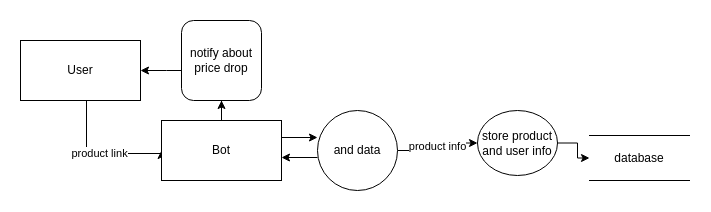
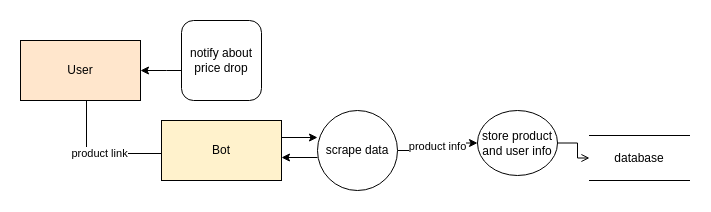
- <mxCell id="3" value="User" style="rounded=0;whiteSpace=wrap;html=1;" vertex="1" parent="1"><mxGeometry x="20" y="40" width="120" height="60" as="geometry" /></mxCell>
+ <mxCell id="3" value="User" style="rounded=0;whiteSpace=wrap;html=1;fillColor=#ffe6cc;" vertex="1" parent="1"><mxGeometry x="20" y="40" width="120" height="60" as="geometry" /></mxCell>
- <mxCell id="11" value="" style="edgeStyle=orthogonalEdgeStyle;rounded=0;orthogonalLoop=1;jettySize=auto;html=1;" edge="1" parent="1" source="12" target="14"><mxGeometry relative="1" as="geometry" /></mxCell>
- <mxCell id="12" value="Bot" style="rounded=0;whiteSpace=wrap;html=1;" vertex="1" parent="1"><mxGeometry x="161" y="120" width="120" height="60" as="geometry" /></mxCell>
+ <mxCell id="12" value="Bot" style="rounded=0;whiteSpace=wrap;html=1;fillColor=#fff2cc;" vertex="1" parent="1"><mxGeometry x="161" y="120" width="120" height="60" as="geometry" /></mxCell>
- <mxCell id="6" value="and data" style="ellipse;whiteSpace=wrap;html=1;rounded=0;" vertex="1" parent="1"><mxGeometry x="317" y="110" width="80" height="80" as="geometry" /></mxCell>
+ <mxCell id="6" value="scrape data" style="ellipse;whiteSpace=wrap;html=1;rounded=0;" vertex="1" parent="1"><mxGeometry x="317" y="110" width="80" height="80" as="geometry" /></mxCell>
- <mxCell id="2" value="product link" style="edgeStyle=orthogonalEdgeStyle;rounded=0;orthogonalLoop=1;jettySize=auto;html=1;entryX=0;entryY=0.5;entryDx=0;entryDy=0;" edge="1" parent="1" source="3" target="12"><mxGeometry relative="1" as="geometry"><mxPoint x="62.2" y="153.24" as="targetPoint" /><Array as="points"><mxPoint x="86" y="153" /><mxPoint x="161" y="153" /></Array></mxGeometry></mxCell>
+ <mxCell id="2" value="product link" style="edgeStyle=orthogonalEdgeStyle;rounded=0;orthogonalLoop=1;jettySize=auto;html=1;entryX=0;entryY=0.5;entryDx=0;entryDy=0;endArrow=none;" edge="1" parent="1" source="3" target="12"><mxGeometry relative="1" as="geometry"><mxPoint x="62.2" y="153.24" as="targetPoint" /><Array as="points"><mxPoint x="86" y="153" /><mxPoint x="161" y="153" /></Array></mxGeometry></mxCell>
- <mxCell id="7" value="" style="edgeStyle=orthogonalEdgeStyle;rounded=0;orthogonalLoop=1;jettySize=auto;html=1;" edge="1" parent="1" source="8" target="9"><mxGeometry relative="1" as="geometry" /></mxCell>
+ <mxCell id="7" value="" style="edgeStyle=orthogonalEdgeStyle;rounded=0;orthogonalLoop=1;jettySize=auto;html=1;endArrow=open;" edge="1" parent="1" source="8" target="9"><mxGeometry relative="1" as="geometry" /></mxCell>
